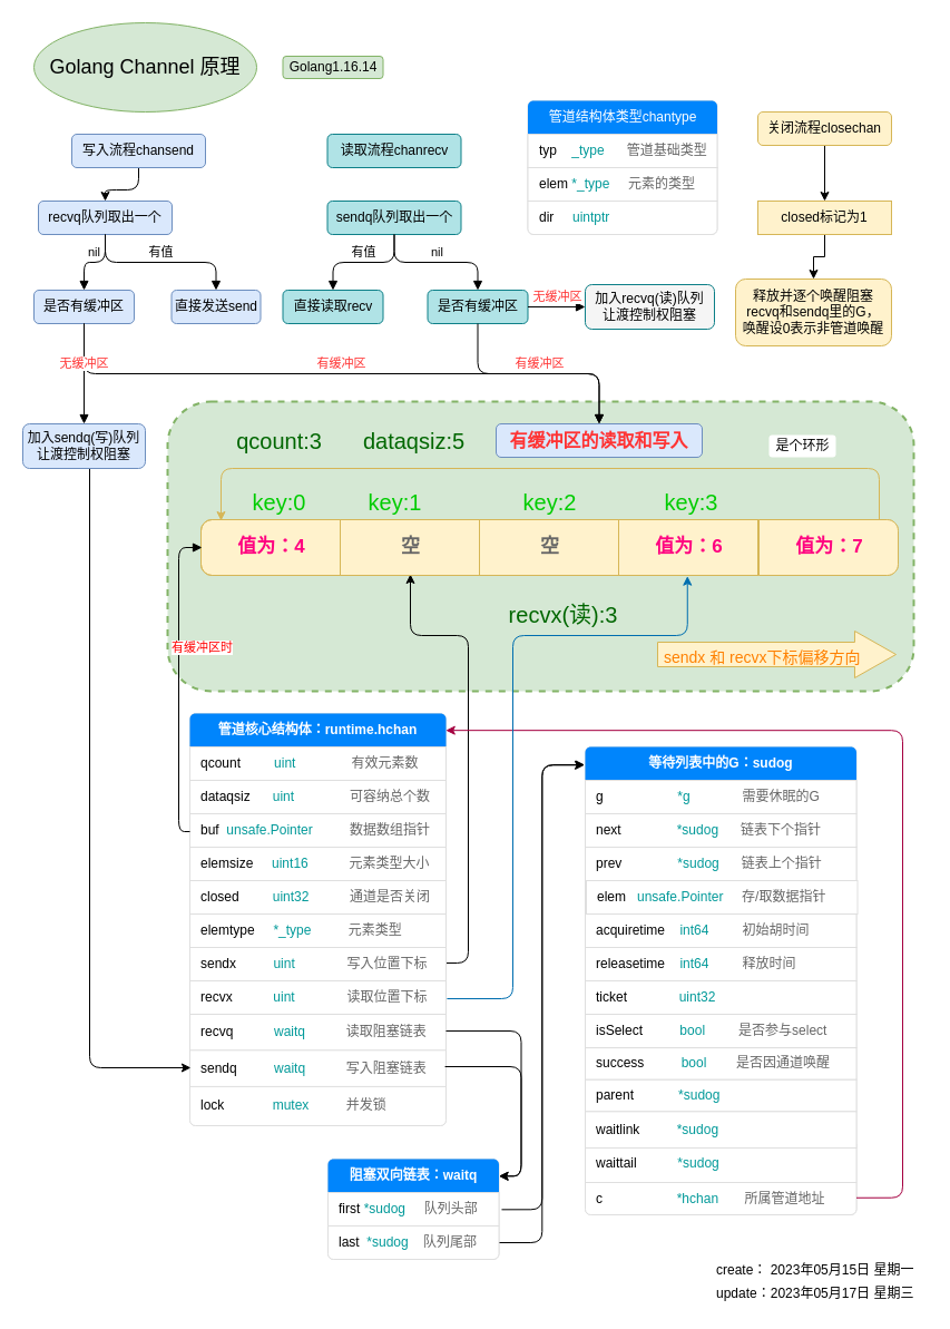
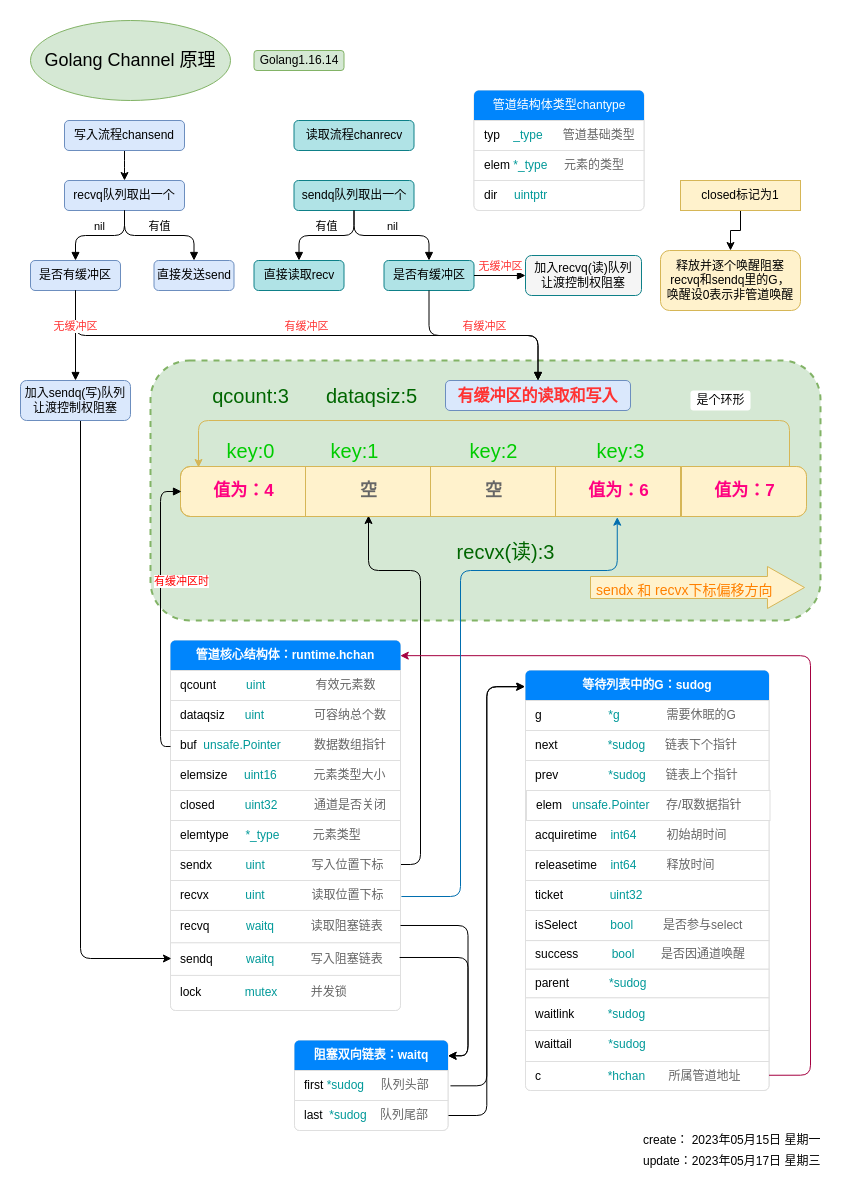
- <mxCell id="96" value="关闭流程closechan" style="rounded=1;whiteSpace=wrap;html=1;fillColor=#fff2cc;strokeColor=#d6b656;" parent="1" vertex="1"><mxGeometry x="680" y="100" width="120" height="30" as="geometry" /></mxCell>
- <mxCell id="95" style="edgeStyle=orthogonalEdgeStyle;rounded=0;orthogonalLoop=1;jettySize=auto;html=1;entryX=0.5;entryY=0;entryDx=0;entryDy=0;" parent="1" source="96" target="98" edge="1"><mxGeometry relative="1" as="geometry" /></mxCell>
- <mxCell id="77" value="recvq队列取出一个" style="rounded=1;whiteSpace=wrap;html=1;fillColor=#dae8fc;strokeColor=#6c8ebf;" parent="1" vertex="1"><mxGeometry x="34" y="180" width="120" height="30" as="geometry" /></mxCell>
+ <mxCell id="77" value="recvq队列取出一个" style="rounded=1;whiteSpace=wrap;html=1;fillColor=#dae8fc;strokeColor=#6c8ebf;" parent="1" vertex="1"><mxGeometry x="64" y="180" width="120" height="30" as="geometry" /></mxCell>
